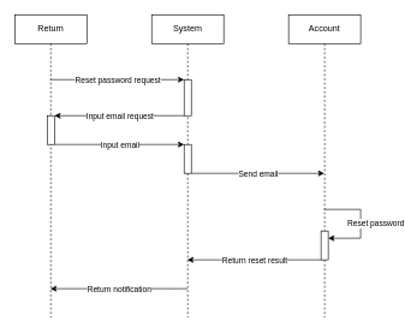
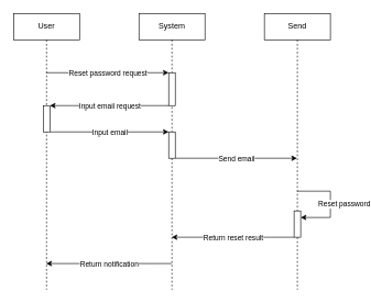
- <mxCell id="2" value="Return" style="shape=umlLifeline;perimeter=lifelinePerimeter;whiteSpace=wrap;html=1;container=0;dropTarget=0;collapsible=0;recursiveResize=0;outlineConnect=0;portConstraint=eastwest;newEdgeStyle={&quot;edgeStyle&quot;:&quot;elbowEdgeStyle&quot;,&quot;elbow&quot;:&quot;vertical&quot;,&quot;curved&quot;:0,&quot;rounded&quot;:0};" parent="1" vertex="1"><mxGeometry x="20" y="20" width="100" height="420" as="geometry" /></mxCell>
+ <mxCell id="2" value="User" style="shape=umlLifeline;perimeter=lifelinePerimeter;whiteSpace=wrap;html=1;container=0;dropTarget=0;collapsible=0;recursiveResize=0;outlineConnect=0;portConstraint=eastwest;newEdgeStyle={&quot;edgeStyle&quot;:&quot;elbowEdgeStyle&quot;,&quot;elbow&quot;:&quot;vertical&quot;,&quot;curved&quot;:0,&quot;rounded&quot;:0};" parent="1" vertex="1"><mxGeometry x="20" y="20" width="100" height="420" as="geometry" /></mxCell>
- <mxCell id="7" value="Account" style="shape=umlLifeline;perimeter=lifelinePerimeter;whiteSpace=wrap;html=1;container=0;dropTarget=0;collapsible=0;recursiveResize=0;outlineConnect=0;portConstraint=eastwest;newEdgeStyle={&quot;edgeStyle&quot;:&quot;elbowEdgeStyle&quot;,&quot;elbow&quot;:&quot;vertical&quot;,&quot;curved&quot;:0,&quot;rounded&quot;:0};" parent="1" vertex="1"><mxGeometry x="400" y="20" width="100" height="420" as="geometry" /></mxCell>
+ <mxCell id="7" value="Send" style="shape=umlLifeline;perimeter=lifelinePerimeter;whiteSpace=wrap;html=1;container=0;dropTarget=0;collapsible=0;recursiveResize=0;outlineConnect=0;portConstraint=eastwest;newEdgeStyle={&quot;edgeStyle&quot;:&quot;elbowEdgeStyle&quot;,&quot;elbow&quot;:&quot;vertical&quot;,&quot;curved&quot;:0,&quot;rounded&quot;:0};" parent="1" vertex="1"><mxGeometry x="400" y="20" width="100" height="420" as="geometry" /></mxCell>
